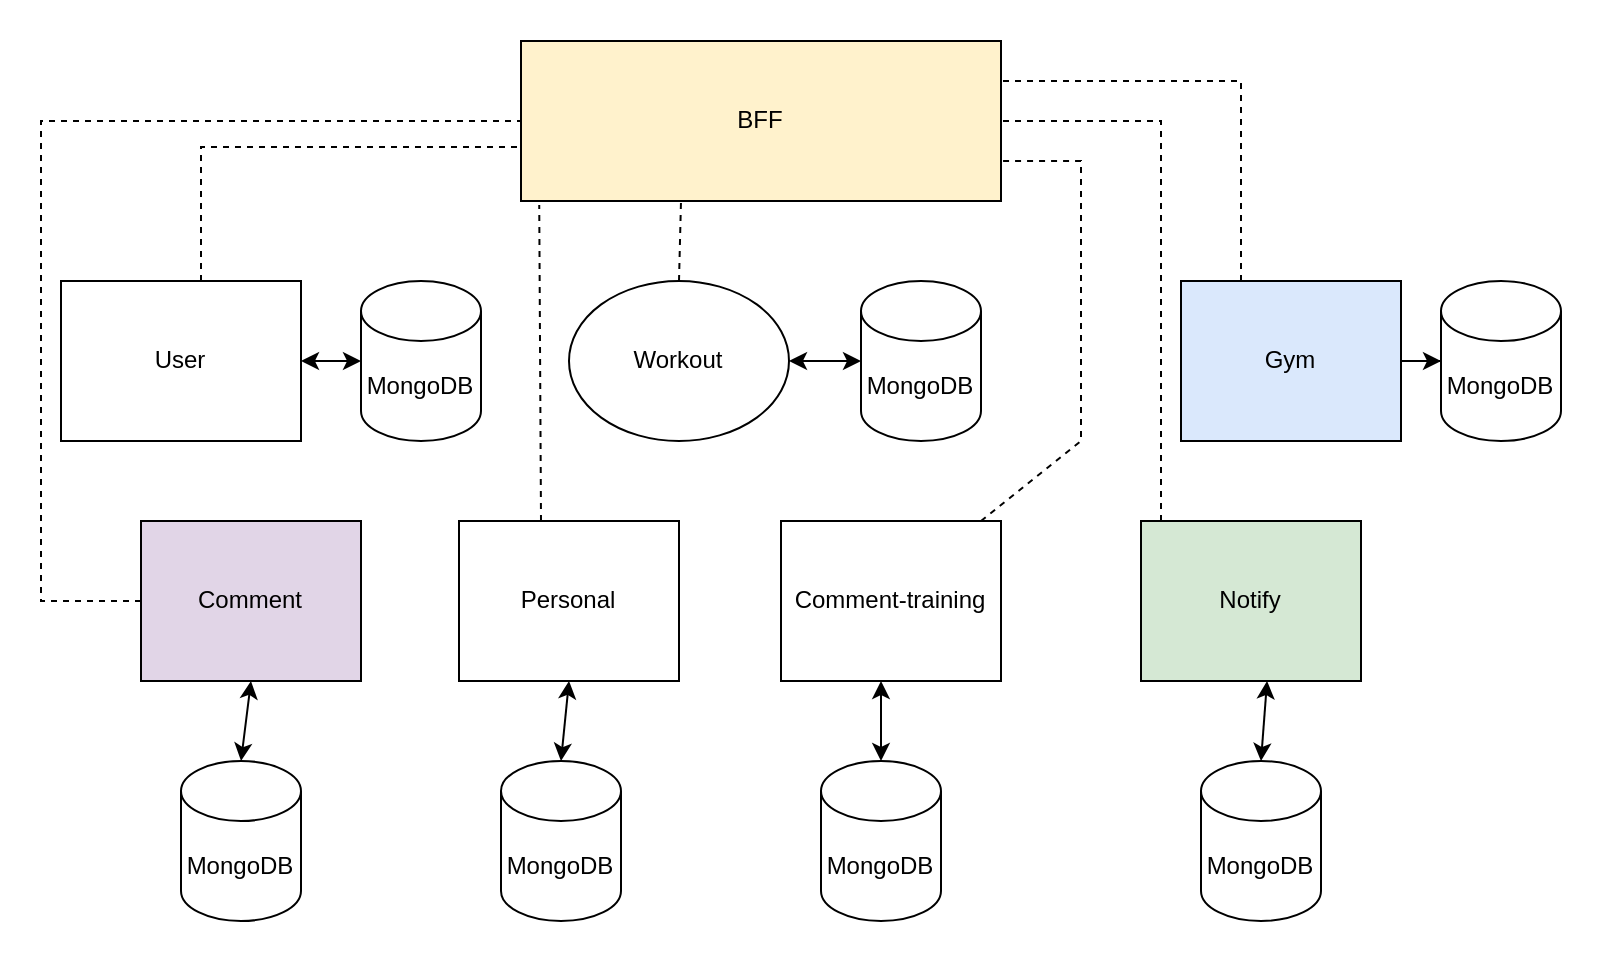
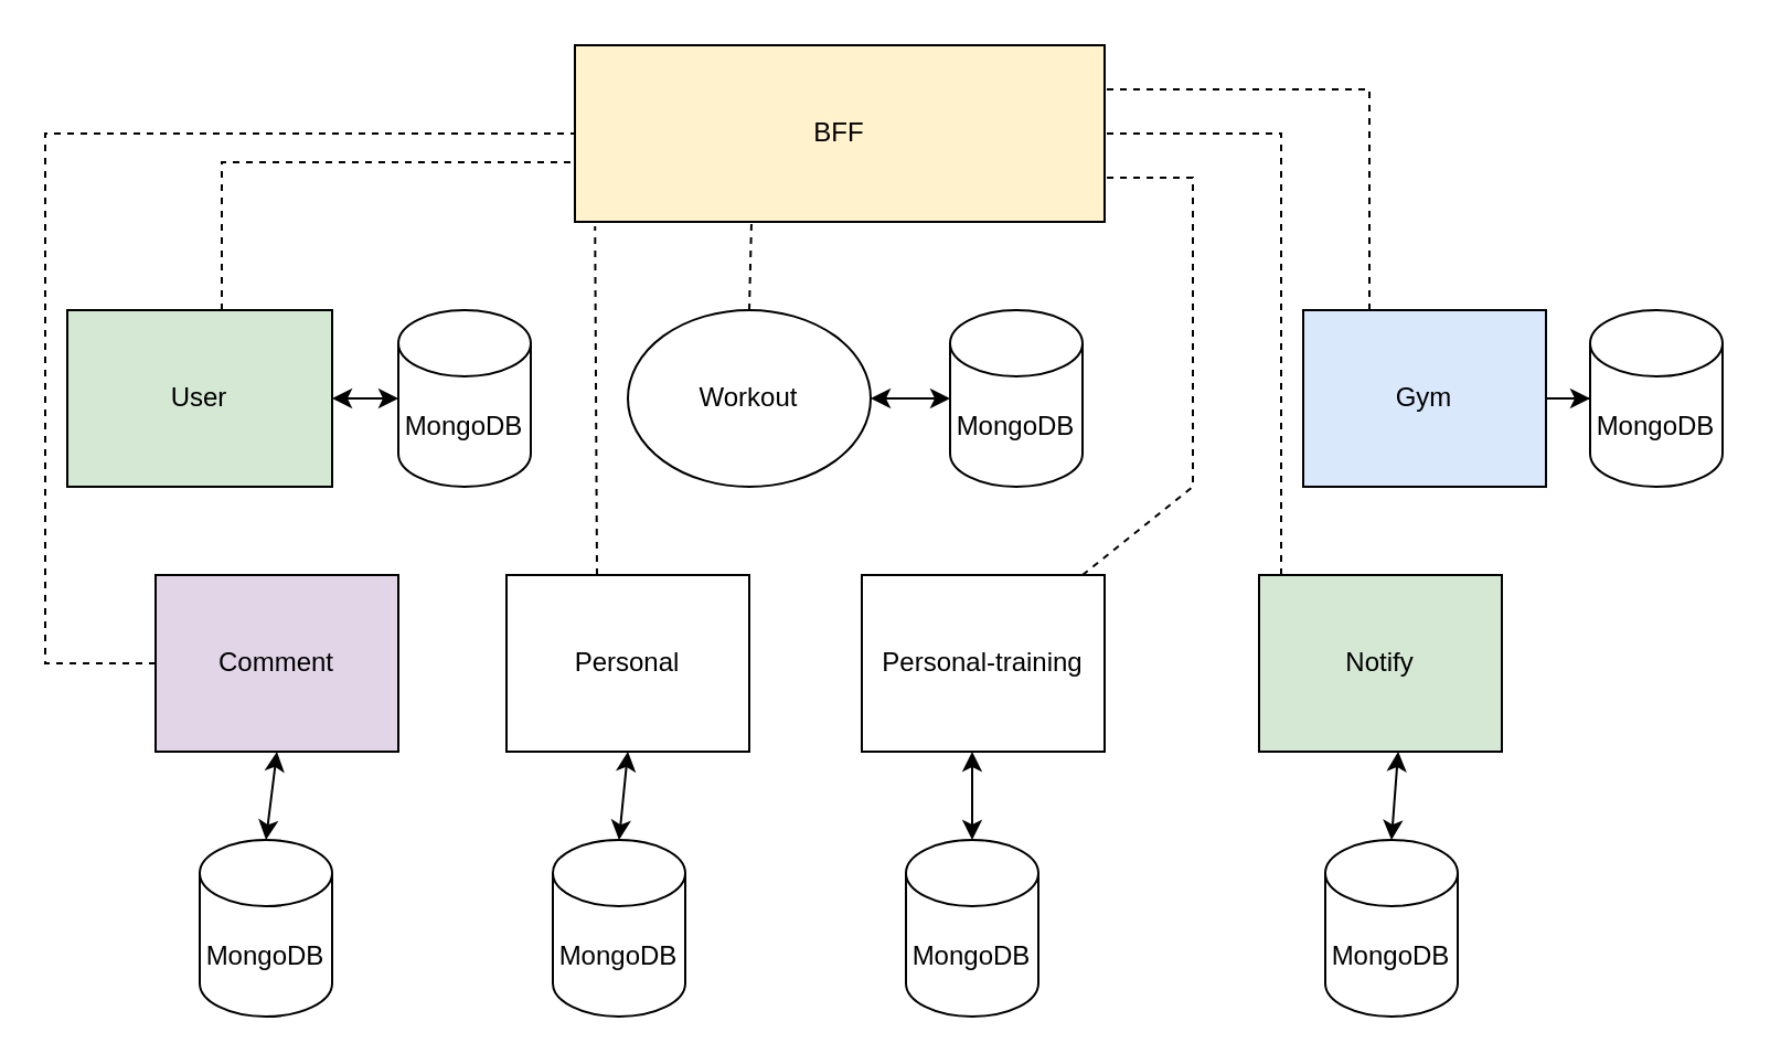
- <mxCell id="3" value="User" style="rounded=0;whiteSpace=wrap;html=1;" vertex="1" parent="1"><mxGeometry x="30" y="140" width="120" height="80" as="geometry" /></mxCell>
+ <mxCell id="3" value="User" style="rounded=0;whiteSpace=wrap;html=1;fillColor=#d5e8d4;" vertex="1" parent="1"><mxGeometry x="30" y="140" width="120" height="80" as="geometry" /></mxCell>
- <mxCell id="9" value="Comment-training" style="rounded=0;whiteSpace=wrap;html=1;" vertex="1" parent="1"><mxGeometry x="390" y="260" width="110" height="80" as="geometry" /></mxCell>
+ <mxCell id="9" value="Personal-training" style="rounded=0;whiteSpace=wrap;html=1;" vertex="1" parent="1"><mxGeometry x="390" y="260" width="110" height="80" as="geometry" /></mxCell>
